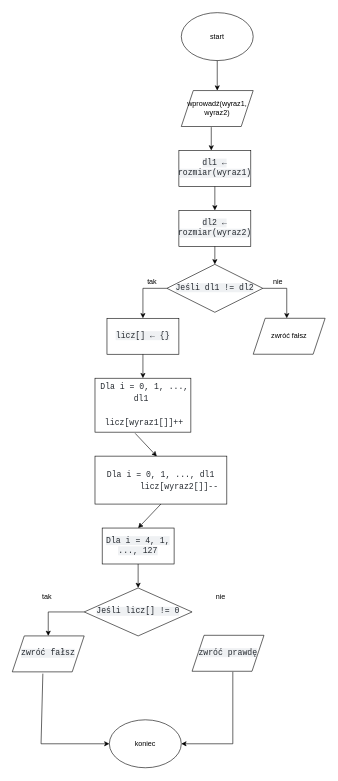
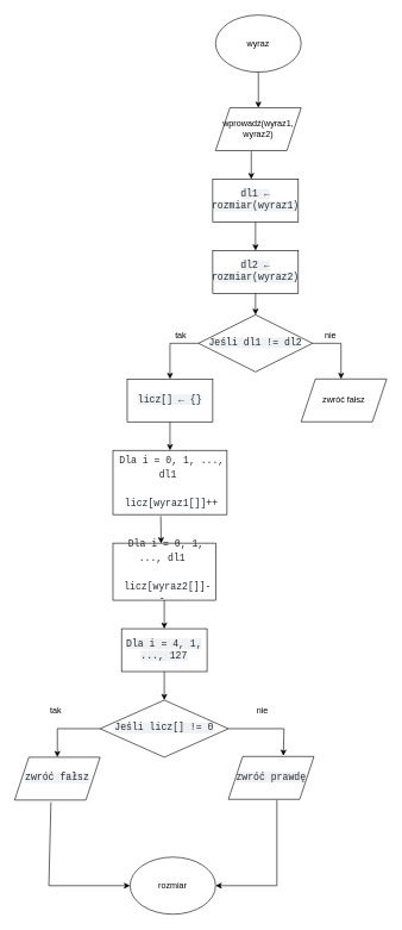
- <mxCell id="2" value="start" style="ellipse;whiteSpace=wrap;html=1;" parent="1" vertex="1"><mxGeometry x="302" y="20" width="120" height="80" as="geometry" /></mxCell>
+ <mxCell id="2" value="wyraz" style="ellipse;whiteSpace=wrap;html=1;" parent="1" vertex="1"><mxGeometry x="302" y="20" width="120" height="80" as="geometry" /></mxCell>
- <mxCell id="19" value="&lt;code style=&quot;box-sizing: border-box; font-family: ui-monospace, SFMono-Regular, &amp;quot;SF Mono&amp;quot;, Menlo, Consolas, &amp;quot;Liberation Mono&amp;quot;, monospace; font-size: 13.6px; padding: 0.2em 0.4em; margin: 0px; background-color: var(--color-neutral-muted); border-radius: 6px; color: rgb(36, 41, 47); text-align: start;&quot;&gt;Dla i = 0, 1, ..., dl1&lt;/code&gt;&lt;span style=&quot;color: rgb(36, 41, 47); font-family: -apple-system, BlinkMacSystemFont, &amp;quot;Segoe UI&amp;quot;, Helvetica, Arial, sans-serif, &amp;quot;Apple Color Emoji&amp;quot;, &amp;quot;Segoe UI Emoji&amp;quot;; font-size: 16px; text-align: start; background-color: rgb(255, 255, 255);&quot;&gt;&lt;/span&gt;&lt;br style=&quot;box-sizing: border-box; color: rgb(36, 41, 47); font-family: -apple-system, BlinkMacSystemFont, &amp;quot;Segoe UI&amp;quot;, Helvetica, Arial, sans-serif, &amp;quot;Apple Color Emoji&amp;quot;, &amp;quot;Segoe UI Emoji&amp;quot;; font-size: 16px; text-align: start; background-color: rgb(255, 255, 255);&quot;&gt;&lt;span style=&quot;color: rgb(36, 41, 47); font-family: -apple-system, BlinkMacSystemFont, &amp;quot;Segoe UI&amp;quot;, Helvetica, Arial, sans-serif, &amp;quot;Apple Color Emoji&amp;quot;, &amp;quot;Segoe UI Emoji&amp;quot;; font-size: 16px; text-align: start; background-color: rgb(255, 255, 255);&quot;&gt;     &amp;nbsp;&lt;/span&gt;&lt;code style=&quot;box-sizing: border-box; font-family: ui-monospace, SFMono-Regular, &amp;quot;SF Mono&amp;quot;, Menlo, Consolas, &amp;quot;Liberation Mono&amp;quot;, monospace; font-size: 13.6px; padding: 0.2em 0.4em; margin: 0px; background-color: var(--color-neutral-muted); border-radius: 6px; color: rgb(36, 41, 47); text-align: start;&quot;&gt;licz[wyraz2[]]--&lt;/code&gt;" style="rounded=0;whiteSpace=wrap;html=1;" parent="1" vertex="1"><mxGeometry x="158" y="760" width="220" height="80" as="geometry" /></mxCell>
+ <mxCell id="19" value="&lt;code style=&quot;box-sizing: border-box; font-family: ui-monospace, SFMono-Regular, &amp;quot;SF Mono&amp;quot;, Menlo, Consolas, &amp;quot;Liberation Mono&amp;quot;, monospace; font-size: 13.6px; padding: 0.2em 0.4em; margin: 0px; background-color: var(--color-neutral-muted); border-radius: 6px; color: rgb(36, 41, 47); text-align: start;&quot;&gt;Dla i = 0, 1, ..., dl1&lt;/code&gt;&lt;span style=&quot;color: rgb(36, 41, 47); font-family: -apple-system, BlinkMacSystemFont, &amp;quot;Segoe UI&amp;quot;, Helvetica, Arial, sans-serif, &amp;quot;Apple Color Emoji&amp;quot;, &amp;quot;Segoe UI Emoji&amp;quot;; font-size: 16px; text-align: start; background-color: rgb(255, 255, 255);&quot;&gt;&lt;/span&gt;&lt;br style=&quot;box-sizing: border-box; color: rgb(36, 41, 47); font-family: -apple-system, BlinkMacSystemFont, &amp;quot;Segoe UI&amp;quot;, Helvetica, Arial, sans-serif, &amp;quot;Apple Color Emoji&amp;quot;, &amp;quot;Segoe UI Emoji&amp;quot;; font-size: 16px; text-align: start; background-color: rgb(255, 255, 255);&quot;&gt;&lt;span style=&quot;color: rgb(36, 41, 47); font-family: -apple-system, BlinkMacSystemFont, &amp;quot;Segoe UI&amp;quot;, Helvetica, Arial, sans-serif, &amp;quot;Apple Color Emoji&amp;quot;, &amp;quot;Segoe UI Emoji&amp;quot;; font-size: 16px; text-align: start; background-color: rgb(255, 255, 255);&quot;&gt;     &amp;nbsp;&lt;/span&gt;&lt;code style=&quot;box-sizing: border-box; font-family: ui-monospace, SFMono-Regular, &amp;quot;SF Mono&amp;quot;, Menlo, Consolas, &amp;quot;Liberation Mono&amp;quot;, monospace; font-size: 13.6px; padding: 0.2em 0.4em; margin: 0px; background-color: var(--color-neutral-muted); border-radius: 6px; color: rgb(36, 41, 47); text-align: start;&quot;&gt;licz[wyraz2[]]--&lt;/code&gt;" style="rounded=0;whiteSpace=wrap;html=1;" parent="1" vertex="1"><mxGeometry x="158" y="760" width="144" height="80" as="geometry" /></mxCell>
+ <mxCell id="27" value="" style="endArrow=classic;html=1;rounded=0;exitX=1;exitY=0.5;exitDx=0;exitDy=0;entryX=0.642;entryY=-0.017;entryDx=0;entryDy=0;entryPerimeter=0;" parent="1" source="21" target="25" edge="1"><mxGeometry width="50" height="50" relative="1" as="geometry"><mxPoint x="348" y="1070" as="sourcePoint" /><mxPoint x="398" y="1020" as="targetPoint" /><Array as="points"><mxPoint x="398" y="1020" /></Array></mxGeometry></mxCell>
- <mxCell id="28" value="koniec" style="ellipse;whiteSpace=wrap;html=1;" parent="1" vertex="1"><mxGeometry x="182" y="1200" width="120" height="80" as="geometry" /></mxCell>
+ <mxCell id="28" value="rozmiar" style="ellipse;whiteSpace=wrap;html=1;" parent="1" vertex="1"><mxGeometry x="182" y="1200" width="120" height="80" as="geometry" /></mxCell>
